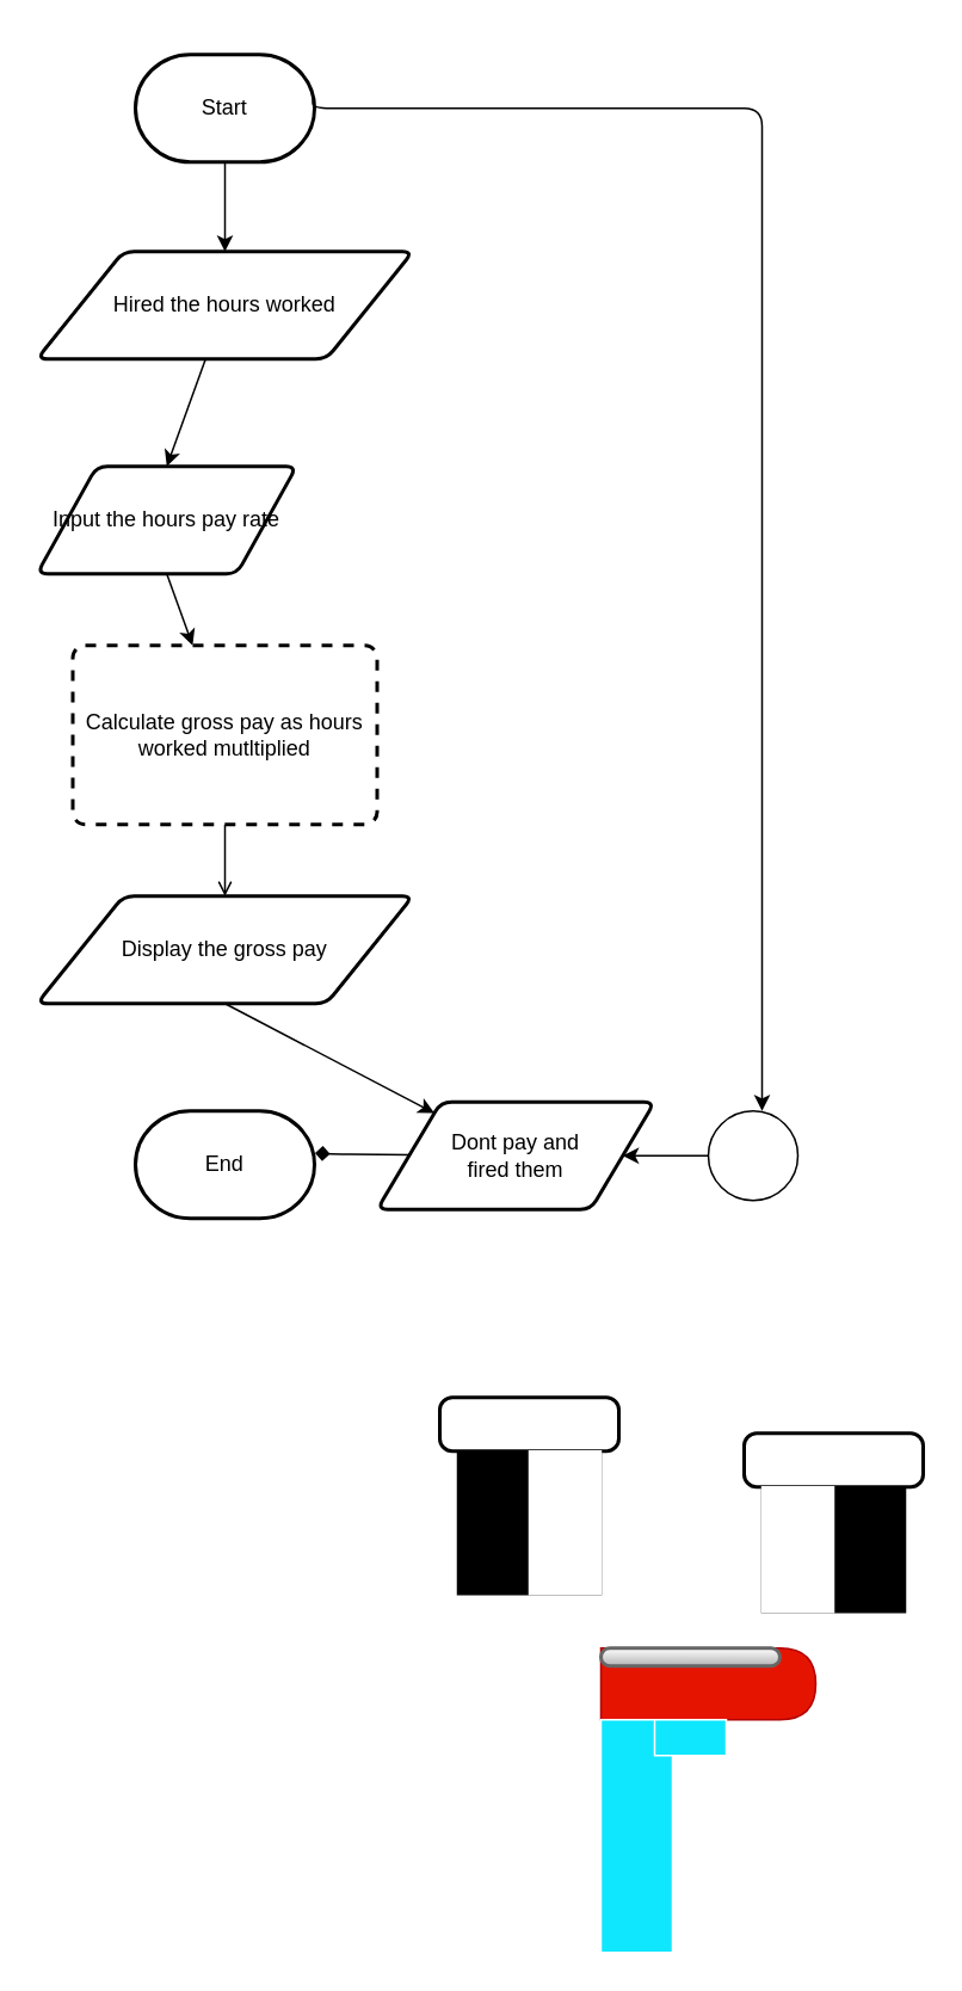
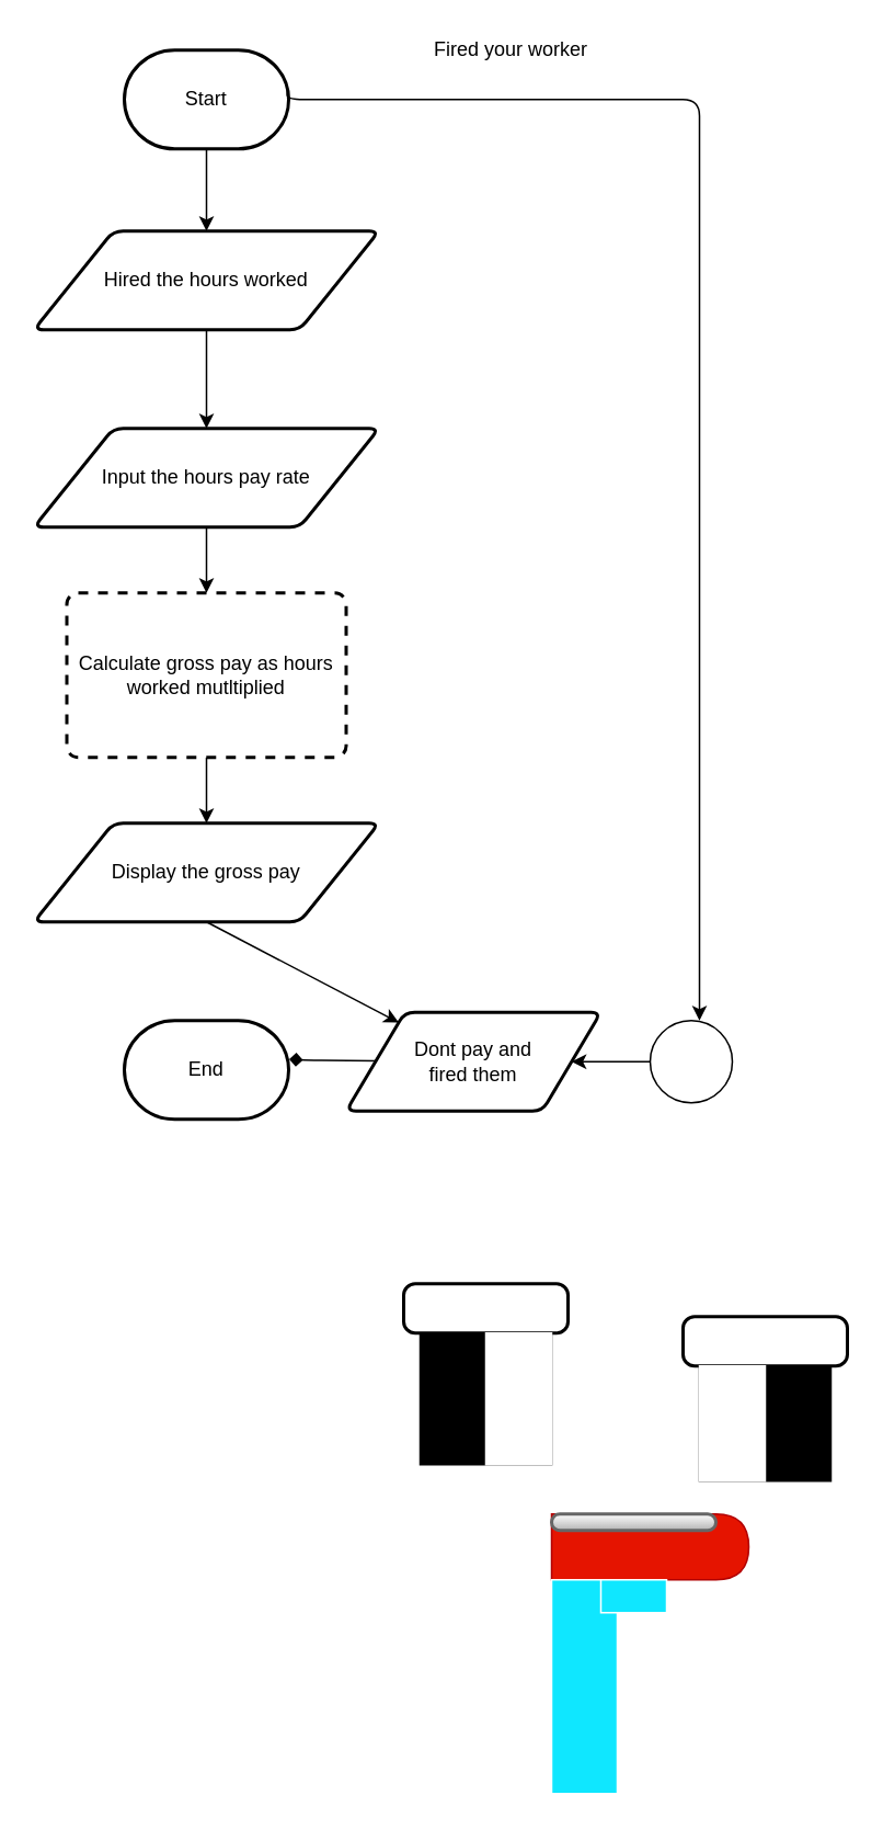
+ <mxCell id="23" value="Fired your worker" style="text;html=1;align=center;verticalAlign=middle;resizable=0;points=[];autosize=1;strokeColor=none;fillColor=none;" vertex="1" parent="1"><mxGeometry x="255" y="20" width="110" height="20" as="geometry" /></mxCell>
- <mxCell id="7" value="Input the hours pay rate" style="shape=parallelogram;html=1;strokeWidth=2;perimeter=parallelogramPerimeter;whiteSpace=wrap;rounded=1;arcSize=12;size=0.23;" vertex="1" parent="1"><mxGeometry x="20" y="260" width="145" height="60" as="geometry" /></mxCell>
+ <mxCell id="7" value="Input the hours pay rate" style="shape=parallelogram;html=1;strokeWidth=2;perimeter=parallelogramPerimeter;whiteSpace=wrap;rounded=1;arcSize=12;size=0.23;" vertex="1" parent="1"><mxGeometry x="20" y="260" width="210" height="60" as="geometry" /></mxCell>
- <mxCell id="8" style="edgeStyle=none;html=1;exitX=0.5;exitY=1;exitDx=0;exitDy=0;entryX=0.5;entryY=0;entryDx=0;entryDy=0;endArrow=open;" edge="1" parent="1" source="9" target="11"><mxGeometry relative="1" as="geometry" /></mxCell>
+ <mxCell id="8" style="edgeStyle=none;html=1;exitX=0.5;exitY=1;exitDx=0;exitDy=0;entryX=0.5;entryY=0;entryDx=0;entryDy=0;" edge="1" parent="1" source="9" target="11"><mxGeometry relative="1" as="geometry" /></mxCell>
